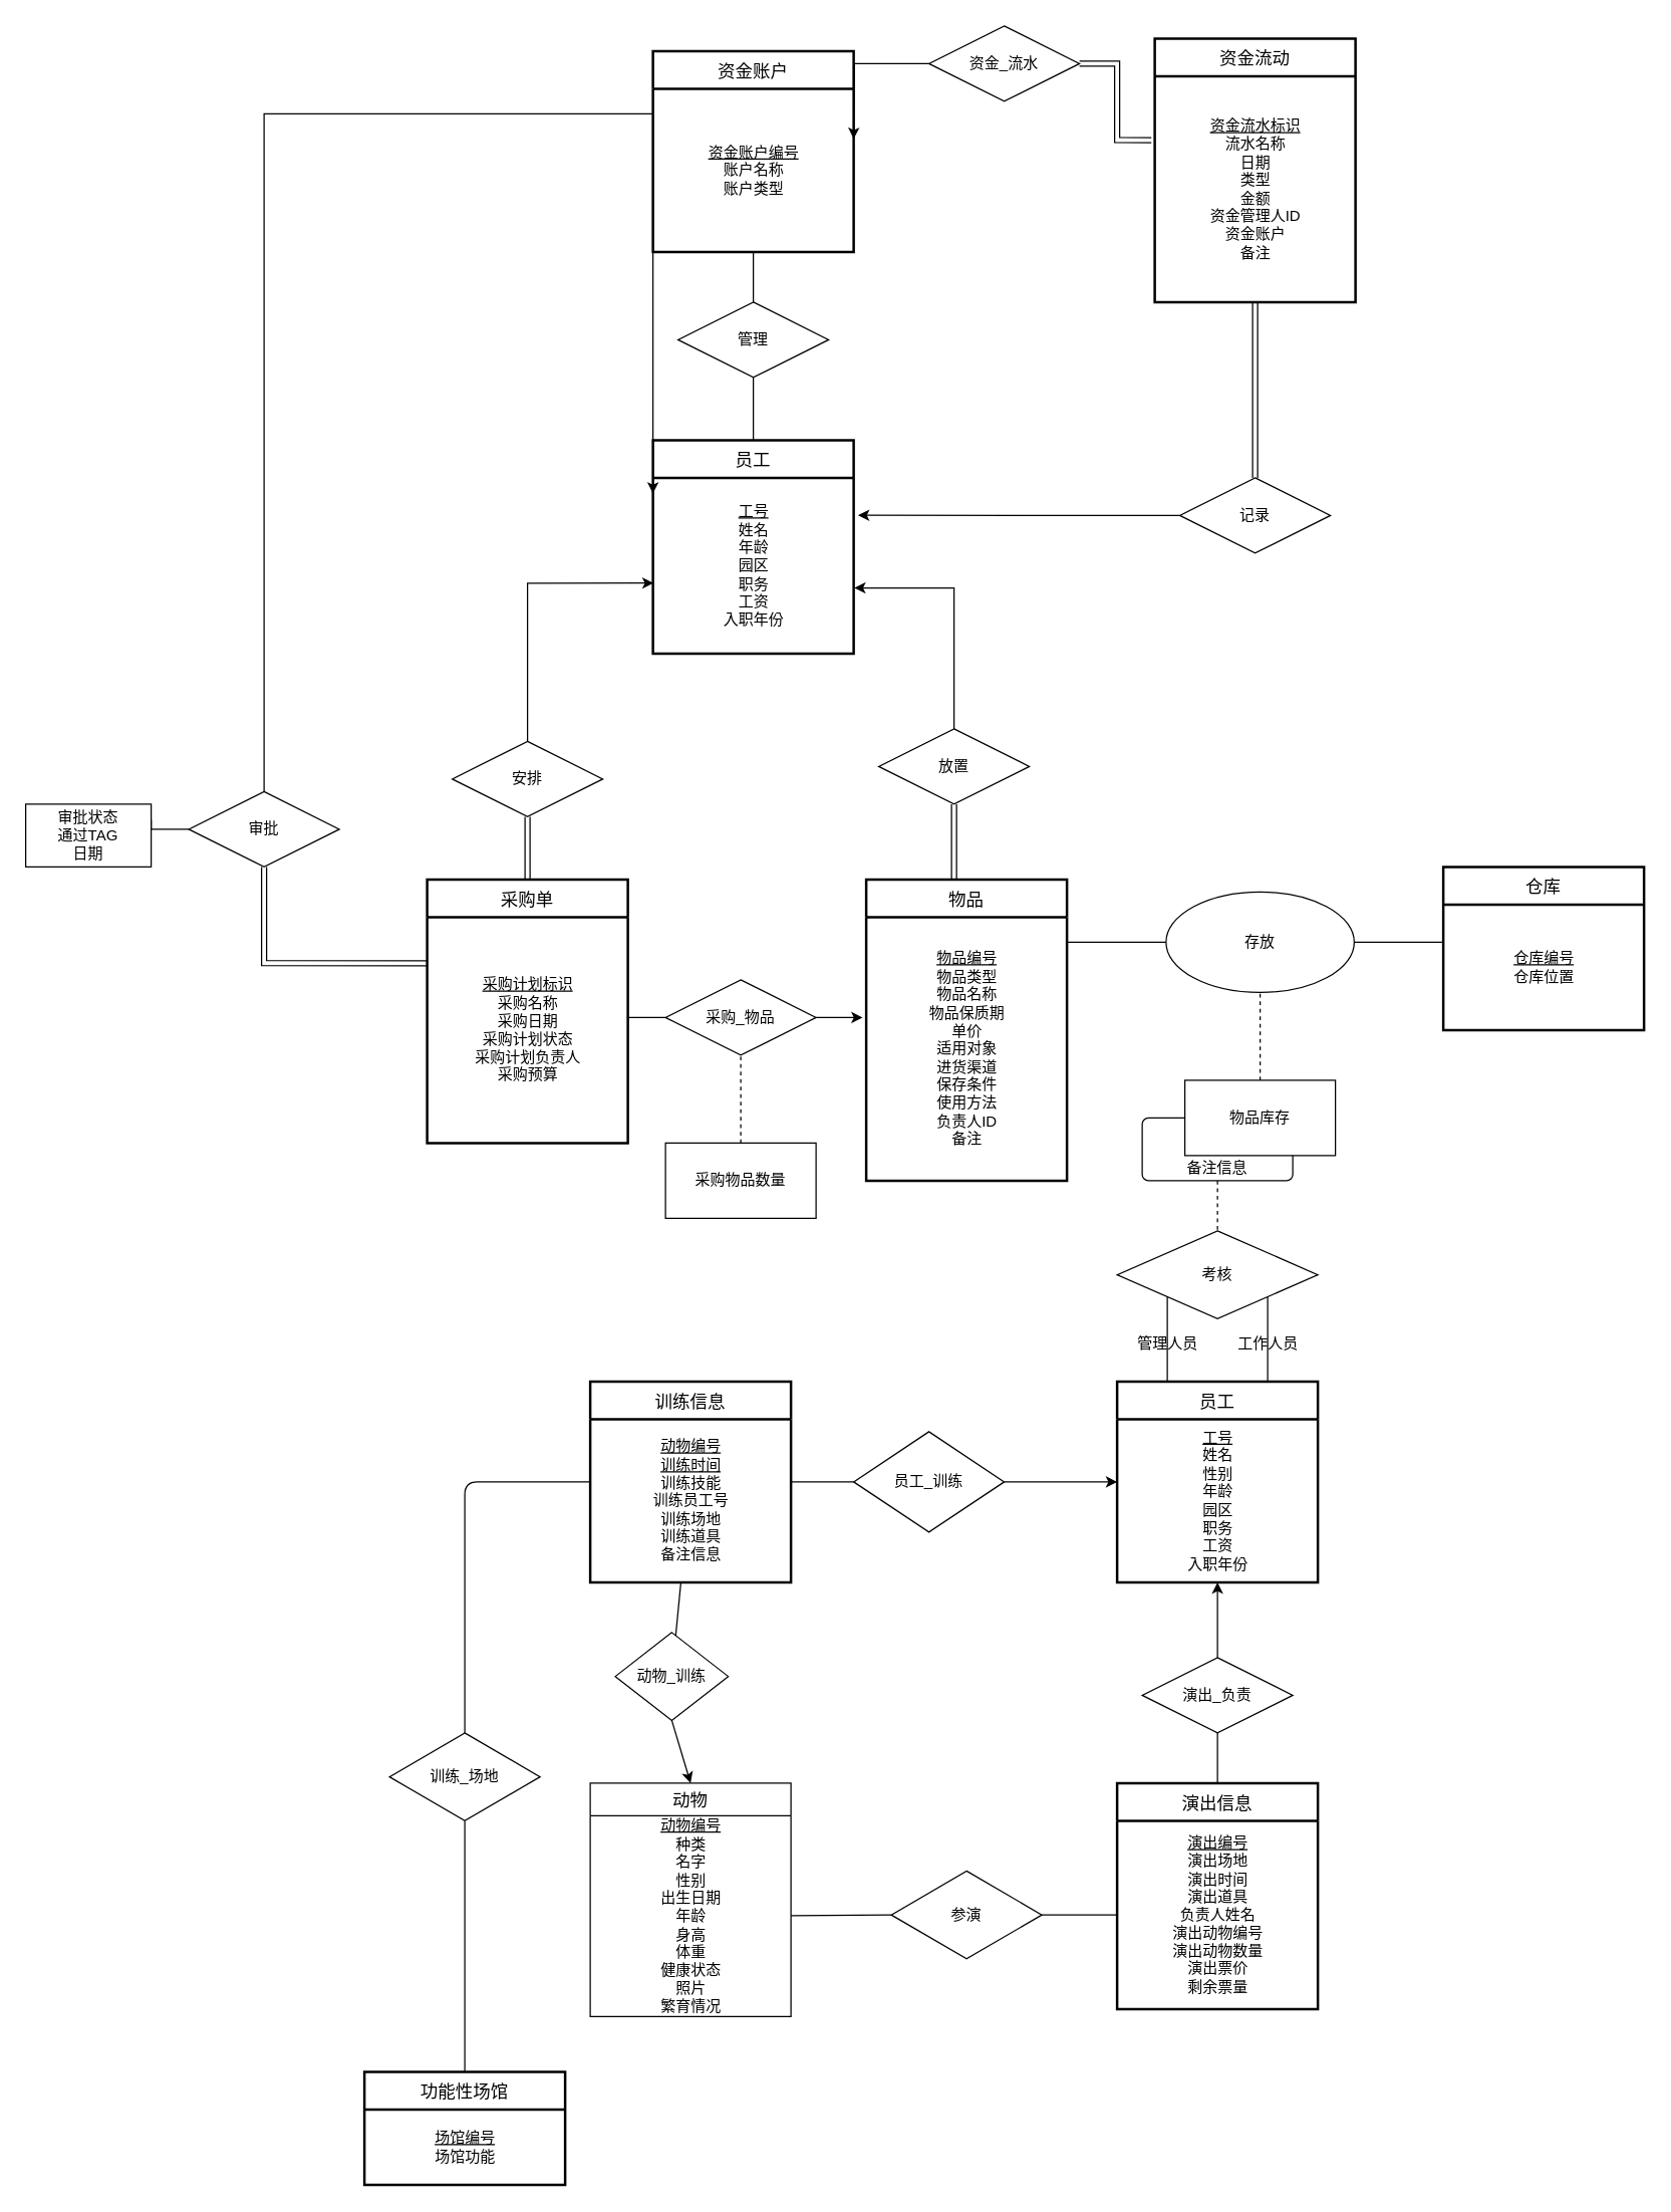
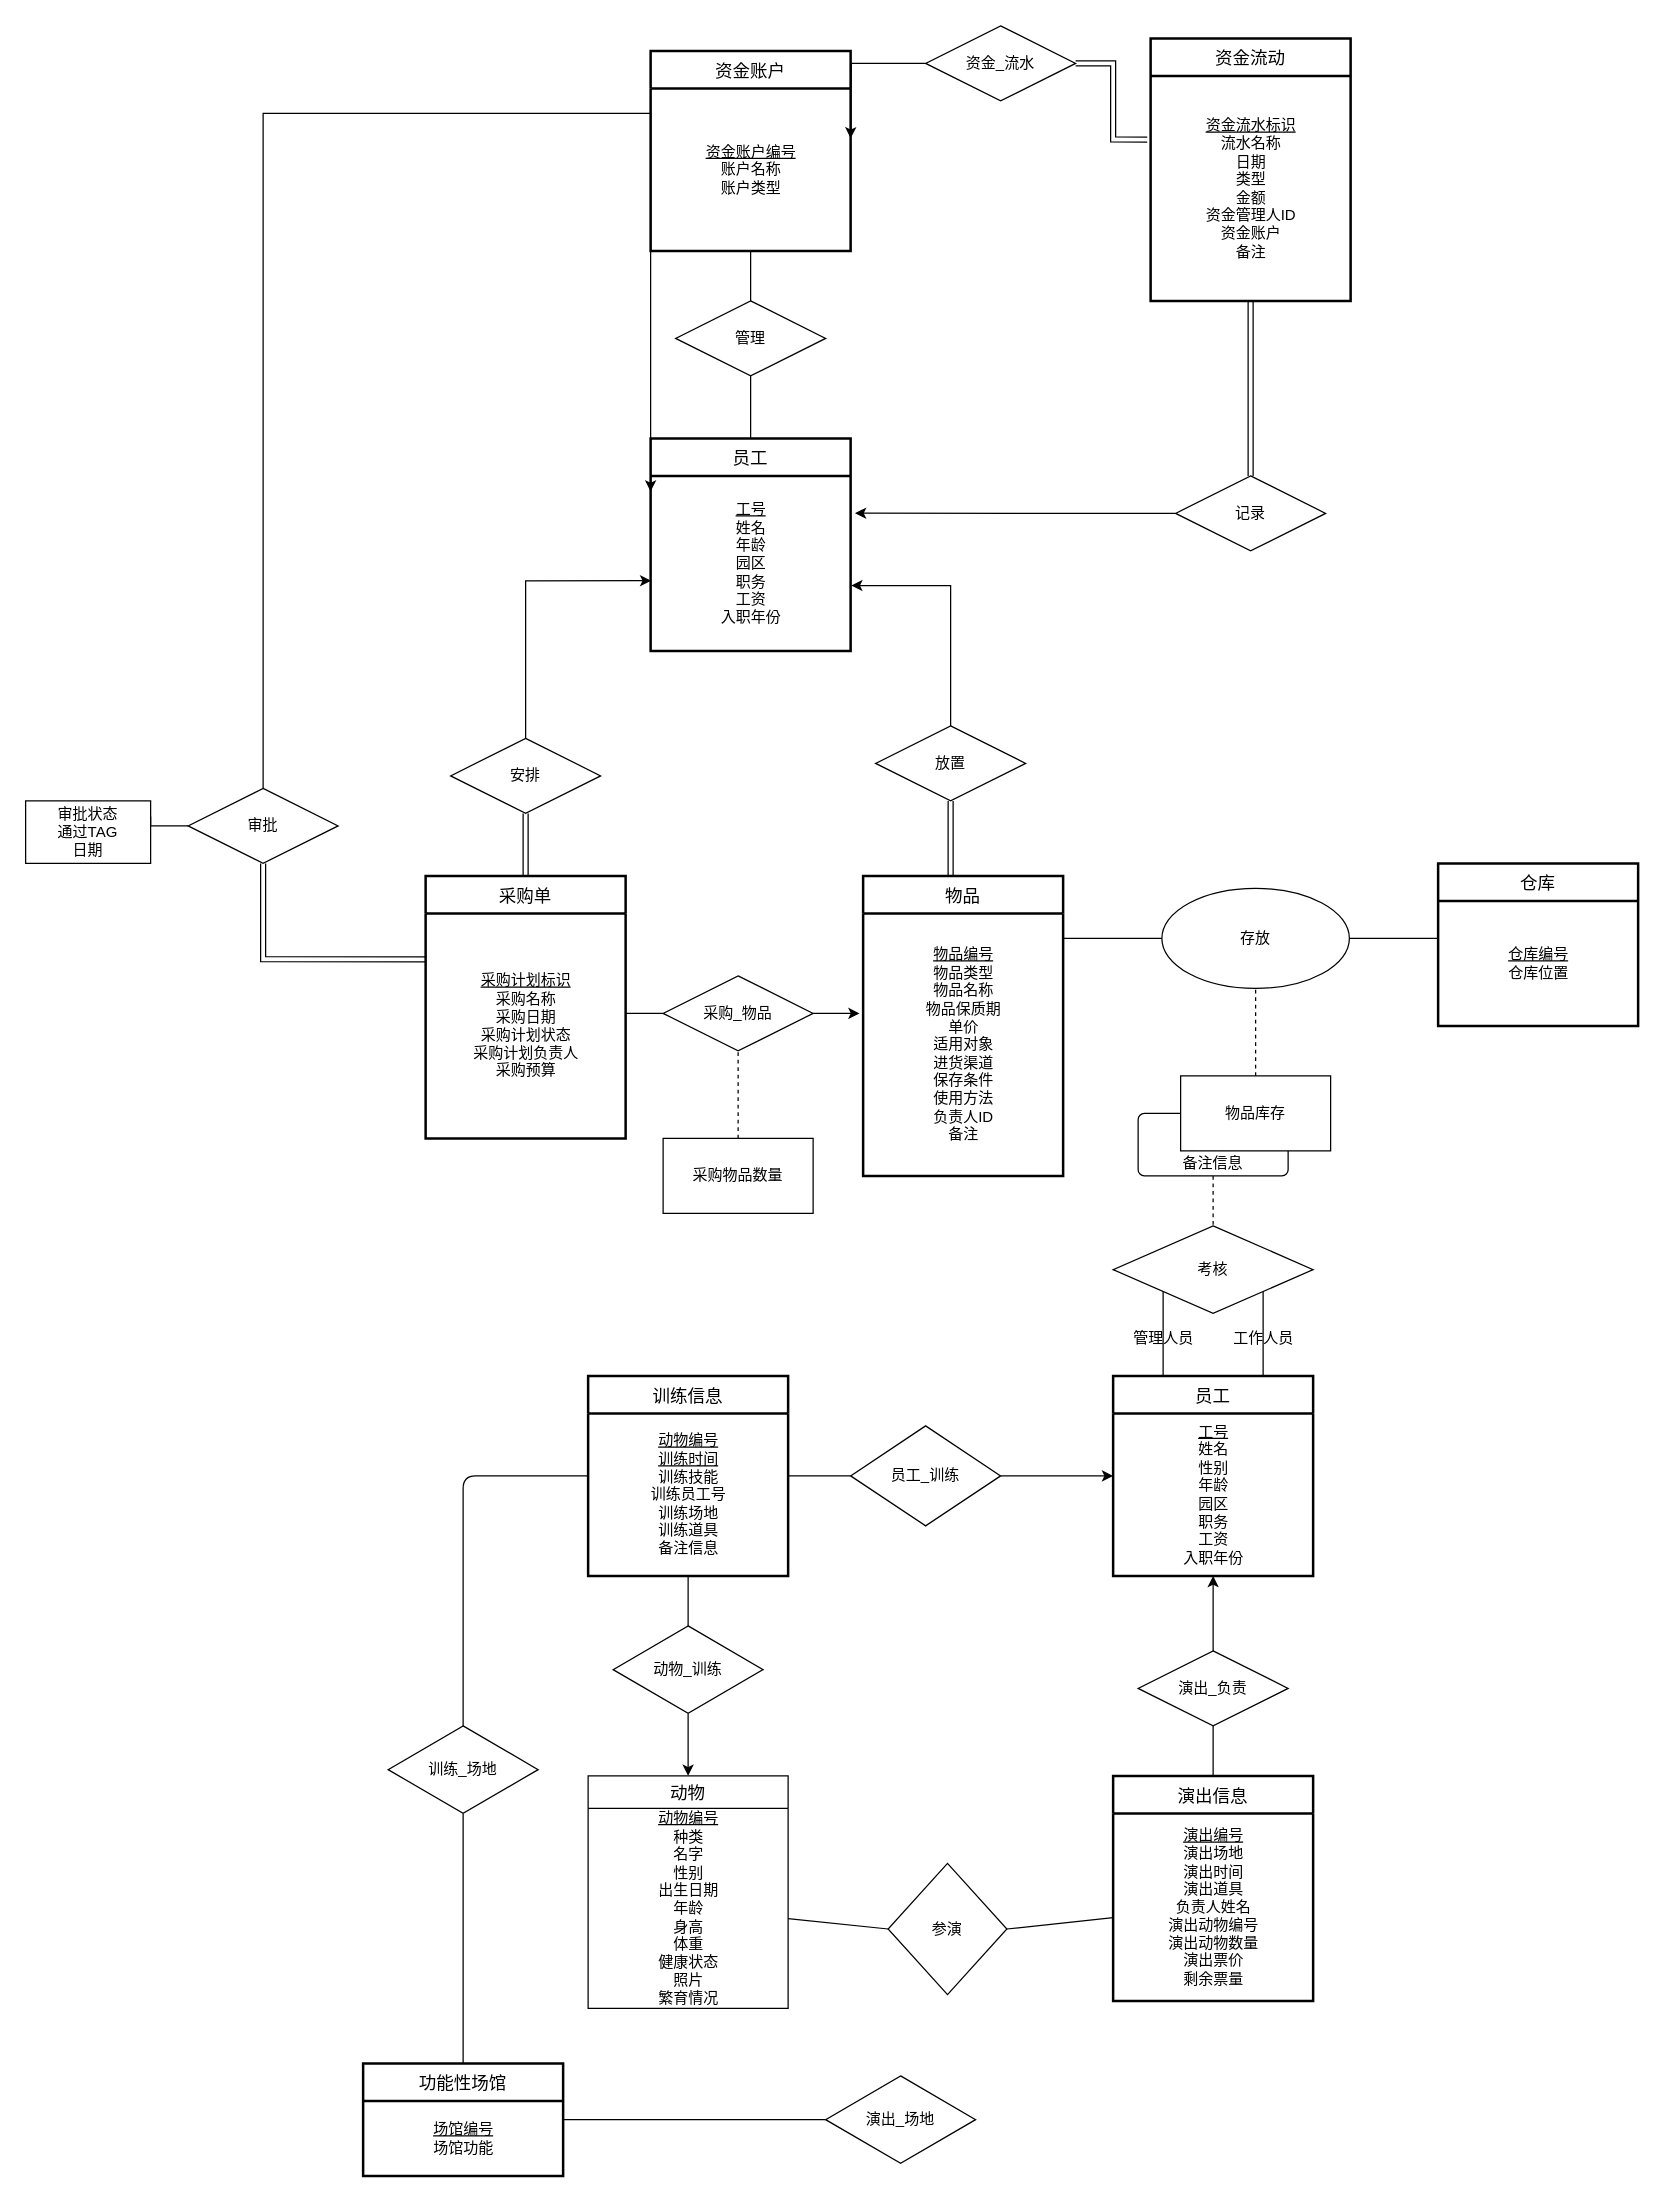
- <mxCell id="18" value="动物_训练" style="shape=rhombus;perimeter=rhombusPerimeter;whiteSpace=wrap;html=1;align=center;" parent="1" vertex="1"><mxGeometry x="490" y="1300" width="90" height="70" as="geometry" /></mxCell>
+ <mxCell id="18" value="动物_训练" style="shape=rhombus;perimeter=rhombusPerimeter;whiteSpace=wrap;html=1;align=center;" parent="1" vertex="1"><mxGeometry x="490" y="1300" width="120" height="70" as="geometry" /></mxCell>
- <mxCell id="22" value="参演" style="shape=rhombus;perimeter=rhombusPerimeter;whiteSpace=wrap;html=1;align=center;" parent="1" vertex="1"><mxGeometry x="710" y="1490" width="120" height="70" as="geometry" /></mxCell>
+ <mxCell id="22" value="参演" style="shape=rhombus;perimeter=rhombusPerimeter;whiteSpace=wrap;html=1;align=center;" parent="1" vertex="1"><mxGeometry x="710" y="1490" width="95" height="105" as="geometry" /></mxCell>
+ <mxCell id="30" style="endArrow=none;html=1;fontFamily=Helvetica;fontSize=11;fontColor=#000000;align=center;strokeColor=#000000;" parent="1" source="31" target="28" edge="1"><mxGeometry relative="1" as="geometry"><mxPoint x="930" y="1475" as="targetPoint" /></mxGeometry></mxCell>
+ <mxCell id="31" value="演出_场地" style="shape=rhombus;perimeter=rhombusPerimeter;whiteSpace=wrap;html=1;align=center;" parent="1" vertex="1"><mxGeometry x="660" y="1660" width="120" height="70" as="geometry" /></mxCell>
